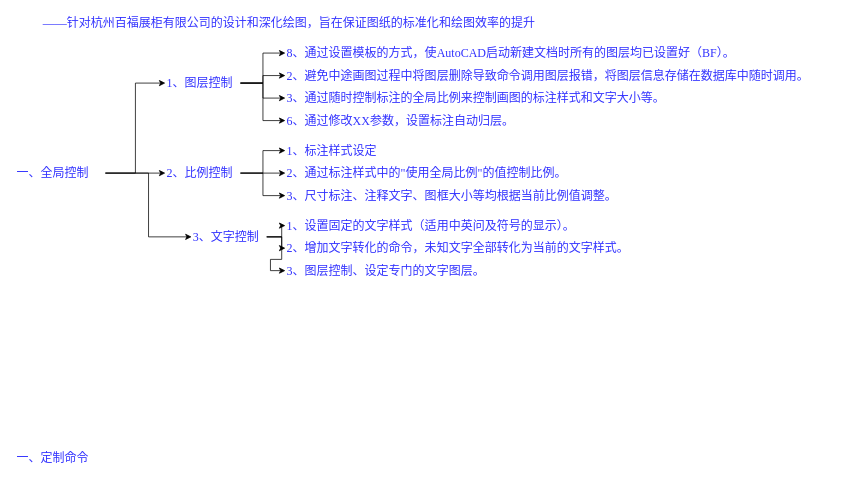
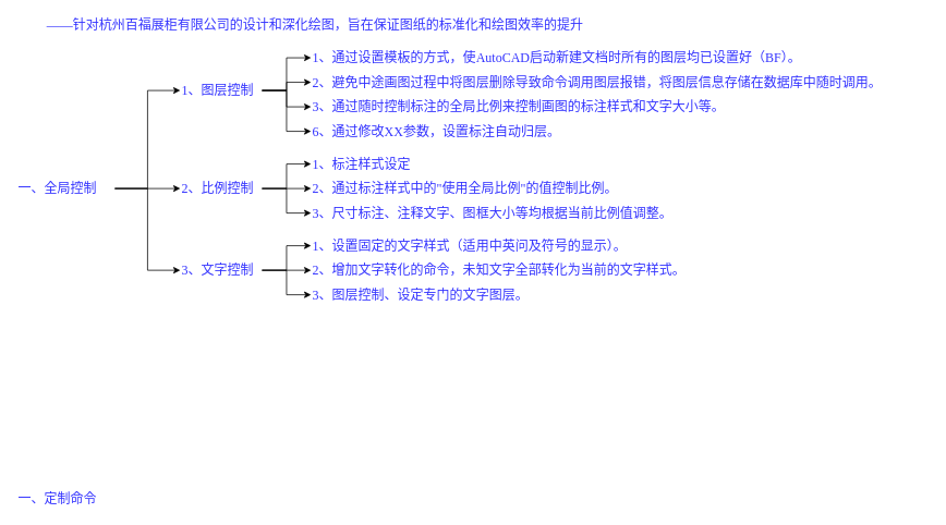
- <mxCell id="20" value="8、通过设置模板的方式，使AutoCAD启动新建文档时所有的图层均已设置好（BF）。" style="text;html=1;strokeColor=none;fillColor=none;align=left;verticalAlign=middle;whiteSpace=wrap;rounded=0;fontSize=16;fontFamily=Comic Sans MS;fontColor=#3333FF;" vertex="1" parent="1"><mxGeometry x="380" y="60" width="750" height="20" as="geometry" /></mxCell>
+ <mxCell id="20" value="1、通过设置模板的方式，使AutoCAD启动新建文档时所有的图层均已设置好（BF）。" style="text;html=1;strokeColor=none;fillColor=none;align=left;verticalAlign=middle;whiteSpace=wrap;rounded=0;fontSize=16;fontFamily=Comic Sans MS;fontColor=#3333FF;" vertex="1" parent="1"><mxGeometry x="380" y="60" width="750" height="20" as="geometry" /></mxCell>
- <mxCell id="19" value="3、文字控制" style="text;html=1;strokeColor=none;fillColor=none;align=left;verticalAlign=middle;whiteSpace=wrap;rounded=0;fontSize=16;fontFamily=Comic Sans MS;fontColor=#3333FF;" vertex="1" parent="1"><mxGeometry x="255" y="305" width="100" height="20" as="geometry" /></mxCell>
+ <mxCell id="19" value="3、文字控制" style="text;html=1;strokeColor=none;fillColor=none;align=left;verticalAlign=middle;whiteSpace=wrap;rounded=0;fontSize=16;fontFamily=Comic Sans MS;fontColor=#3333FF;" vertex="1" parent="1"><mxGeometry x="220" y="320" width="100" height="20" as="geometry" /></mxCell>
